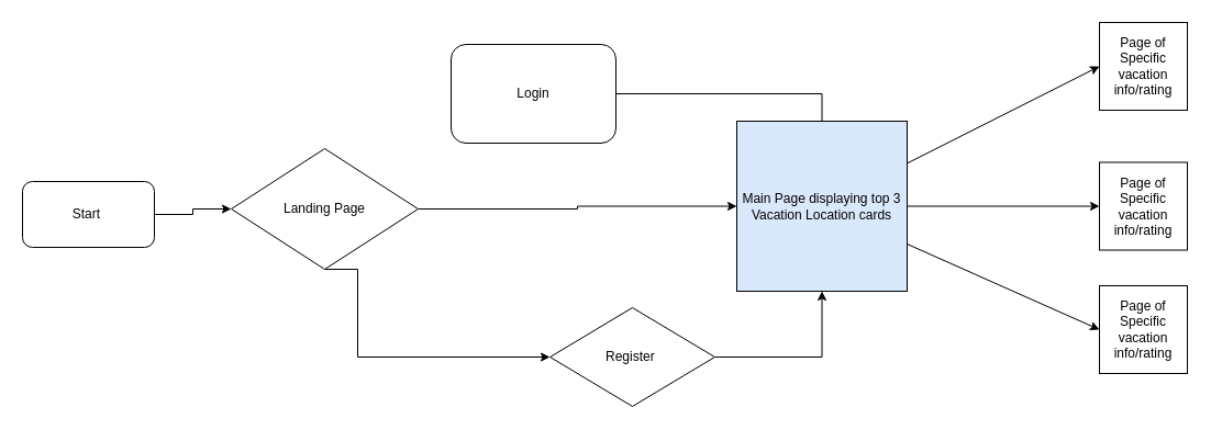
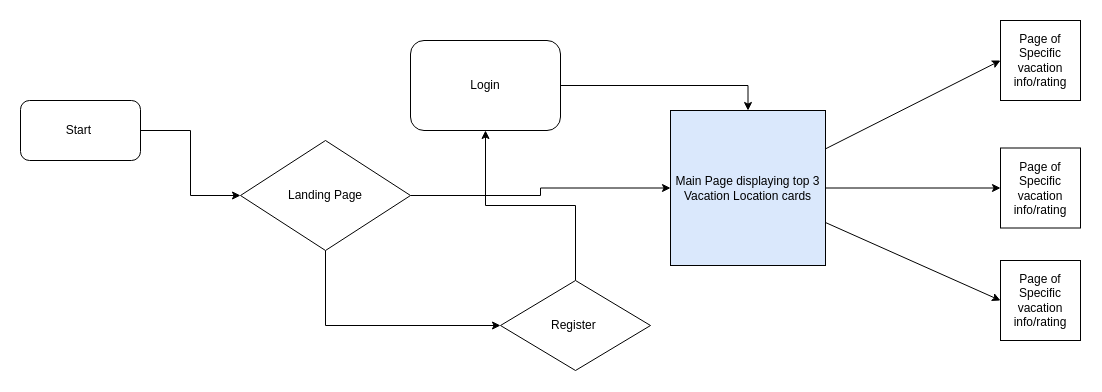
- <mxCell id="7" style="edgeStyle=orthogonalEdgeStyle;rounded=0;orthogonalLoop=1;jettySize=auto;html=1;entryX=0.5;entryY=0;entryDx=0;entryDy=0;endArrow=none;" edge="1" parent="1" source="8" target="14"><mxGeometry relative="1" as="geometry" /></mxCell>
+ <mxCell id="7" style="edgeStyle=orthogonalEdgeStyle;rounded=0;orthogonalLoop=1;jettySize=auto;html=1;entryX=0.5;entryY=0;entryDx=0;entryDy=0;" edge="1" parent="1" source="8" target="14"><mxGeometry relative="1" as="geometry" /></mxCell>
- <mxCell id="6" value="Landing Page" style="rhombus;whiteSpace=wrap;html=1;" vertex="1" parent="1"><mxGeometry x="210" y="135" width="170" height="110" as="geometry" /></mxCell>
+ <mxCell id="6" value="Landing Page" style="rhombus;whiteSpace=wrap;html=1;" vertex="1" parent="1"><mxGeometry x="240" y="140" width="170" height="110" as="geometry" /></mxCell>
- <mxCell id="3" value="Start&amp;nbsp;" style="rounded=1;whiteSpace=wrap;html=1;" vertex="1" parent="1"><mxGeometry x="20" y="165" width="120" height="60" as="geometry" /></mxCell>
+ <mxCell id="3" value="Start&amp;nbsp;" style="rounded=1;whiteSpace=wrap;html=1;" vertex="1" parent="1"><mxGeometry x="20" y="100" width="120" height="60" as="geometry" /></mxCell>
- <mxCell id="9" style="edgeStyle=orthogonalEdgeStyle;rounded=0;orthogonalLoop=1;jettySize=auto;html=1;entryX=0.5;entryY=1;entryDx=0;entryDy=0;" edge="1" parent="1" source="10" target="14"><mxGeometry relative="1" as="geometry" /></mxCell>
+ <mxCell id="9" style="edgeStyle=orthogonalEdgeStyle;rounded=0;orthogonalLoop=1;jettySize=auto;html=1;" edge="1" parent="1" source="10" target="8"><mxGeometry relative="1" as="geometry" /></mxCell>
